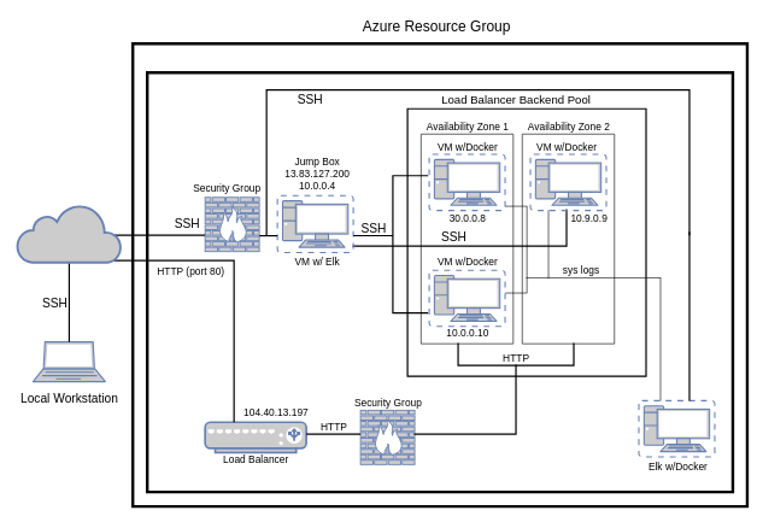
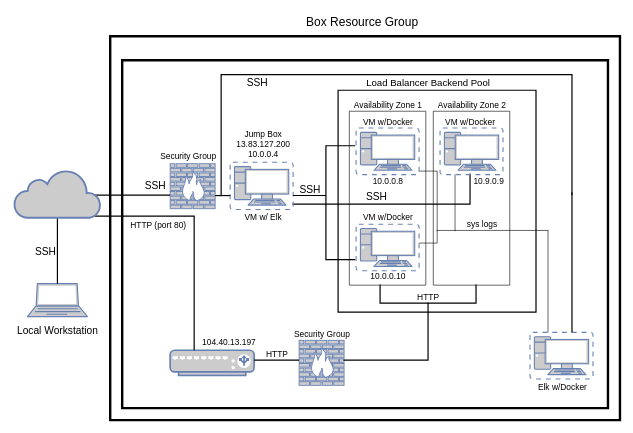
- <mxCell id="52" value="Azure Resource Group" style="text;html=1;resizable=0;autosize=1;align=center;verticalAlign=middle;points=[];fillColor=none;strokeColor=none;rounded=0;fontSize=20;" vertex="1" parent="1"><mxGeometry x="493" y="20" width="220" height="30" as="geometry" /></mxCell>
+ <mxCell id="52" value="Box Resource Group" style="text;html=1;resizable=0;autosize=1;align=center;verticalAlign=middle;points=[];fillColor=none;strokeColor=none;rounded=0;fontSize=20;" vertex="1" parent="1"><mxGeometry x="493" y="20" width="220" height="30" as="geometry" /></mxCell>
- <mxCell id="49" value="30.0.0.8" style="text;html=1;resizable=0;autosize=1;align=center;verticalAlign=middle;points=[];fillColor=none;strokeColor=none;rounded=0;fontSize=14;" vertex="1" parent="1"><mxGeometry x="610.5" y="290.61" width="70" height="20" as="geometry" /></mxCell>
+ <mxCell id="49" value="10.0.0.8" style="text;html=1;resizable=0;autosize=1;align=center;verticalAlign=middle;points=[];fillColor=none;strokeColor=none;rounded=0;fontSize=14;" vertex="1" parent="1"><mxGeometry x="610.5" y="290.61" width="70" height="20" as="geometry" /></mxCell>
- <mxCell id="42" value="Load Balancer" style="text;html=1;resizable=0;autosize=1;align=center;verticalAlign=middle;points=[];fillColor=none;strokeColor=none;rounded=0;fontSize=14;" vertex="1" parent="1"><mxGeometry x="298" y="625.5" width="110" height="20" as="geometry" /></mxCell>
